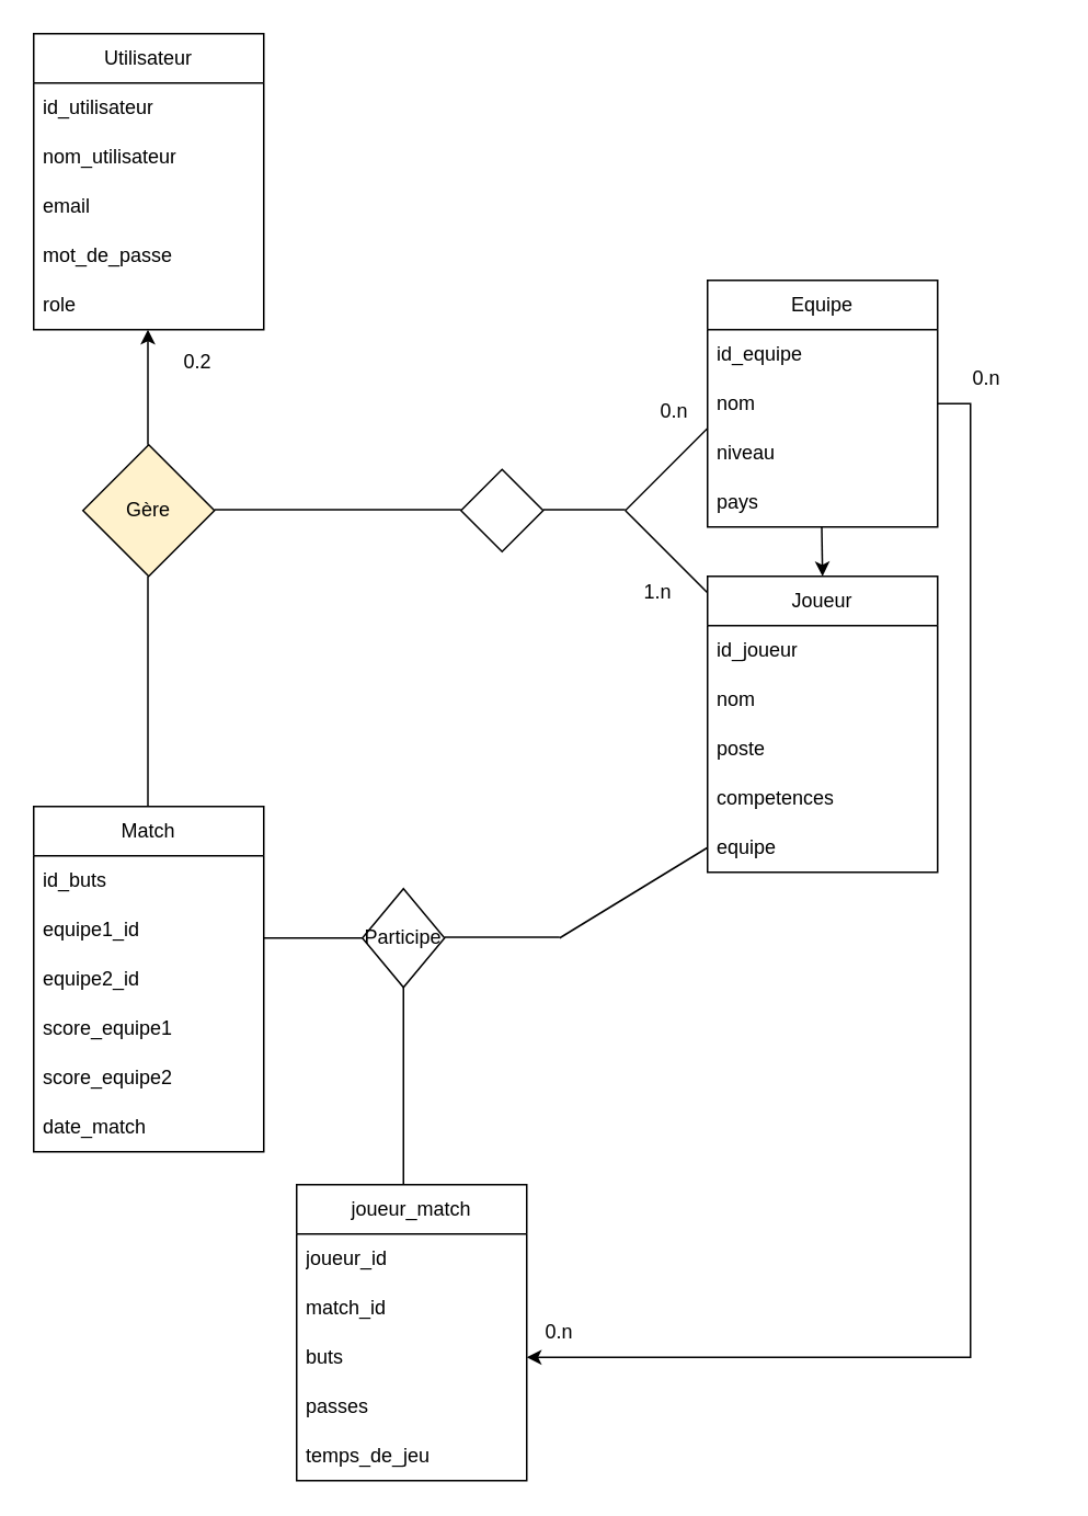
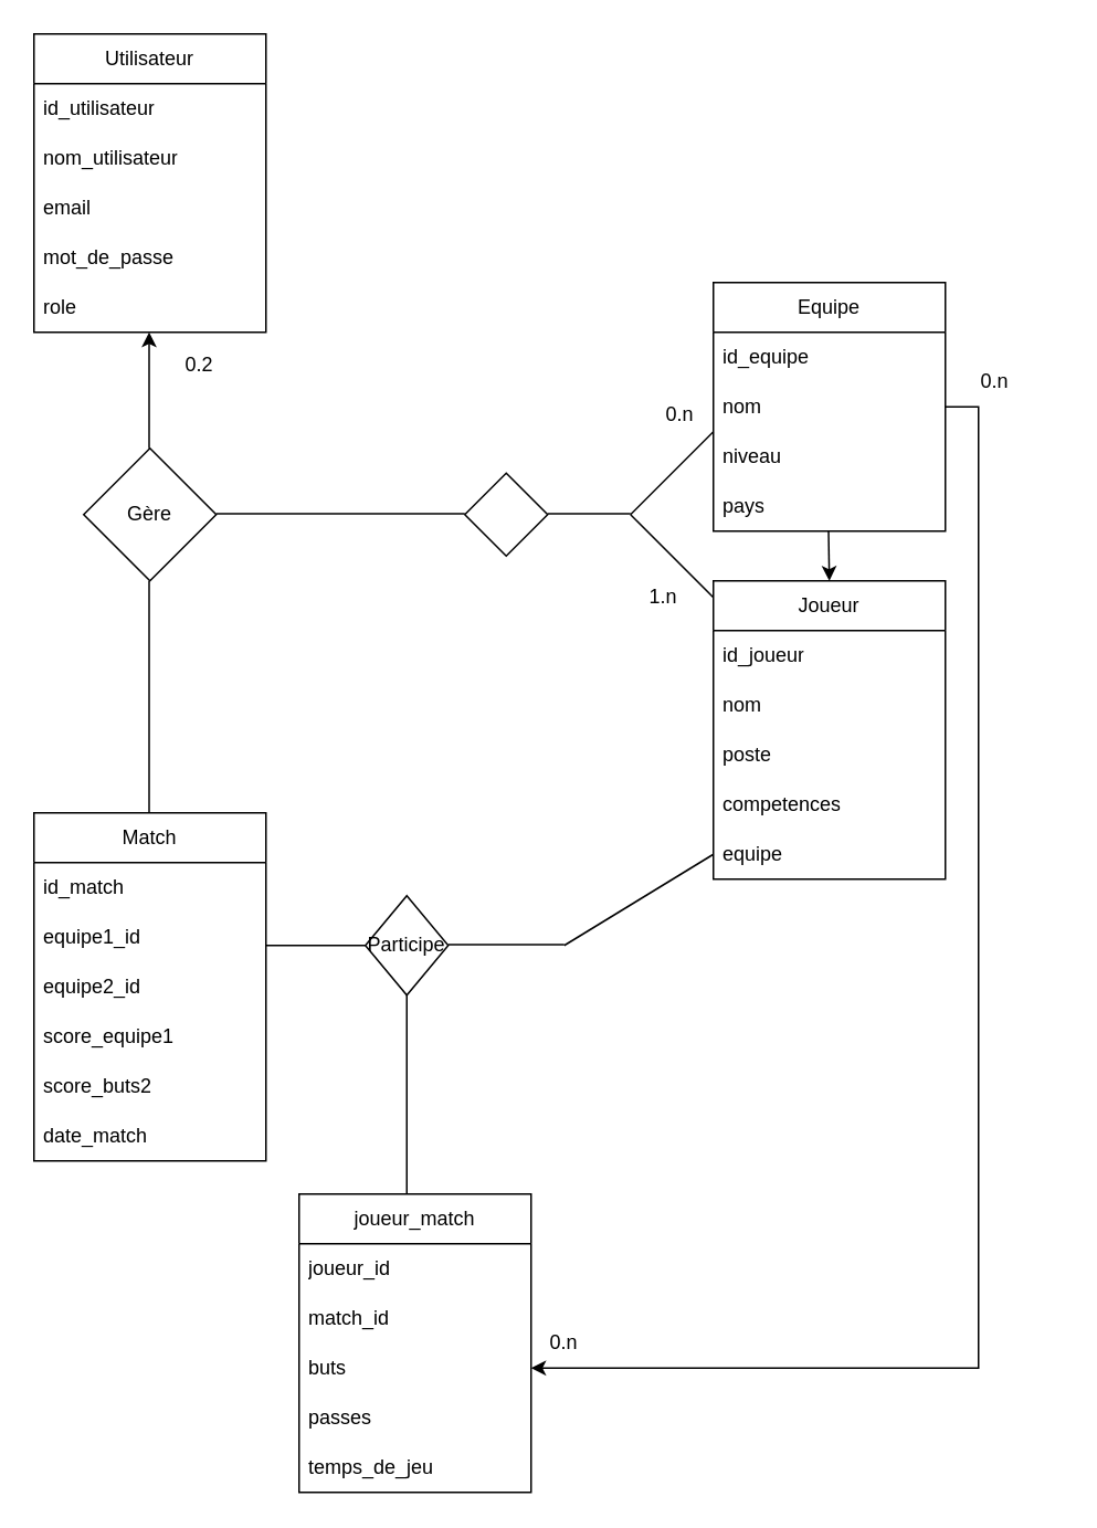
- <mxCell id="9" value="Gère" style="rhombus;whiteSpace=wrap;html=1;fillColor=#fff2cc;" vertex="1" parent="1"><mxGeometry x="50" y="270" width="80" height="80" as="geometry" /></mxCell>
+ <mxCell id="9" value="Gère" style="rhombus;whiteSpace=wrap;html=1;" vertex="1" parent="1"><mxGeometry x="50" y="270" width="80" height="80" as="geometry" /></mxCell>
- <mxCell id="28" value="id_buts" style="text;strokeColor=none;fillColor=none;align=left;verticalAlign=middle;spacingLeft=4;spacingRight=4;overflow=hidden;points=[[0,0.5],[1,0.5]];portConstraint=eastwest;rotatable=0;whiteSpace=wrap;html=1;" vertex="1" parent="27"><mxGeometry y="30" width="140" height="30" as="geometry" /></mxCell>
+ <mxCell id="28" value="id_match" style="text;strokeColor=none;fillColor=none;align=left;verticalAlign=middle;spacingLeft=4;spacingRight=4;overflow=hidden;points=[[0,0.5],[1,0.5]];portConstraint=eastwest;rotatable=0;whiteSpace=wrap;html=1;" vertex="1" parent="27"><mxGeometry y="30" width="140" height="30" as="geometry" /></mxCell>
- <mxCell id="32" value="score_equipe2" style="text;strokeColor=none;fillColor=none;align=left;verticalAlign=middle;spacingLeft=4;spacingRight=4;overflow=hidden;points=[[0,0.5],[1,0.5]];portConstraint=eastwest;rotatable=0;whiteSpace=wrap;html=1;" vertex="1" parent="27"><mxGeometry y="150" width="140" height="30" as="geometry" /></mxCell>
+ <mxCell id="32" value="score_buts2" style="text;strokeColor=none;fillColor=none;align=left;verticalAlign=middle;spacingLeft=4;spacingRight=4;overflow=hidden;points=[[0,0.5],[1,0.5]];portConstraint=eastwest;rotatable=0;whiteSpace=wrap;html=1;" vertex="1" parent="27"><mxGeometry y="150" width="140" height="30" as="geometry" /></mxCell>
